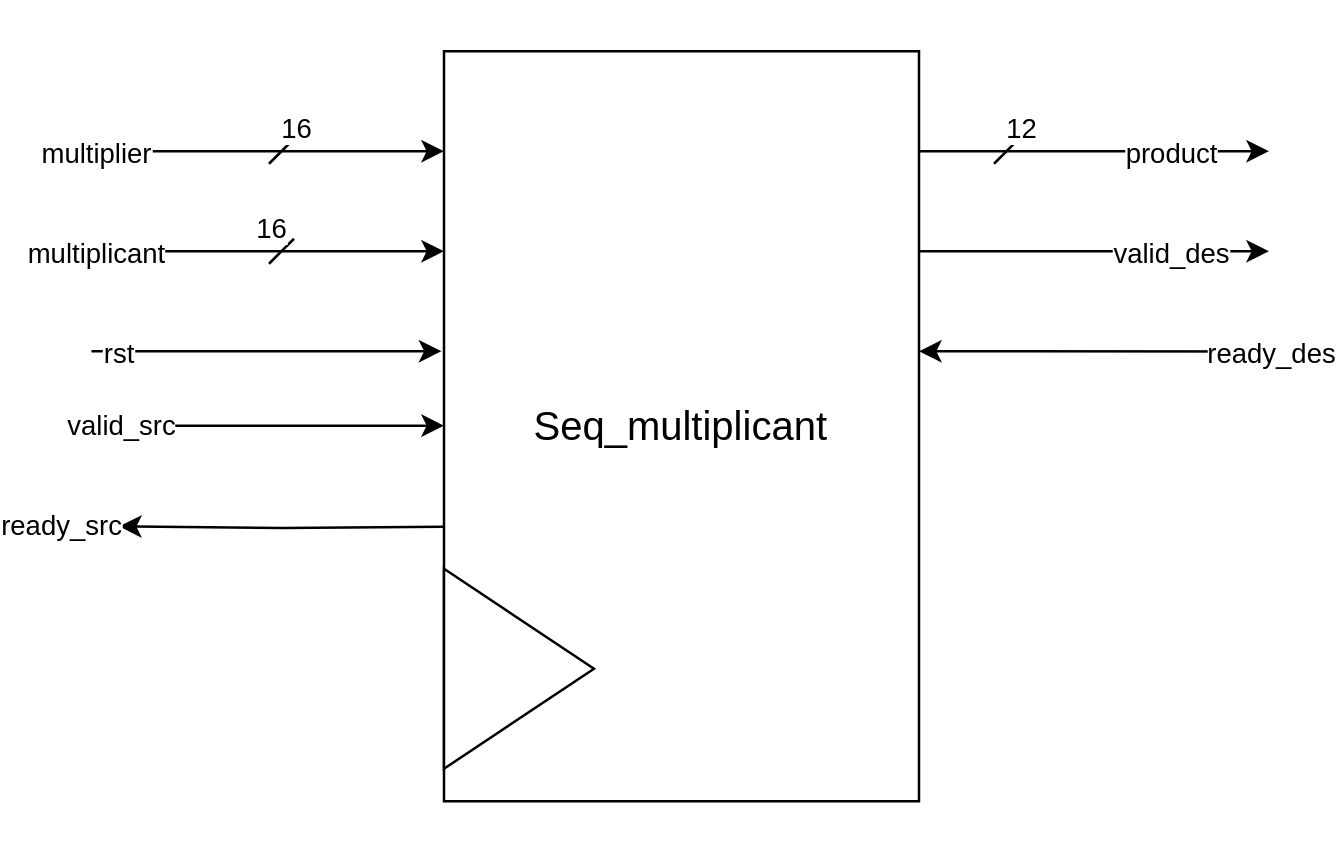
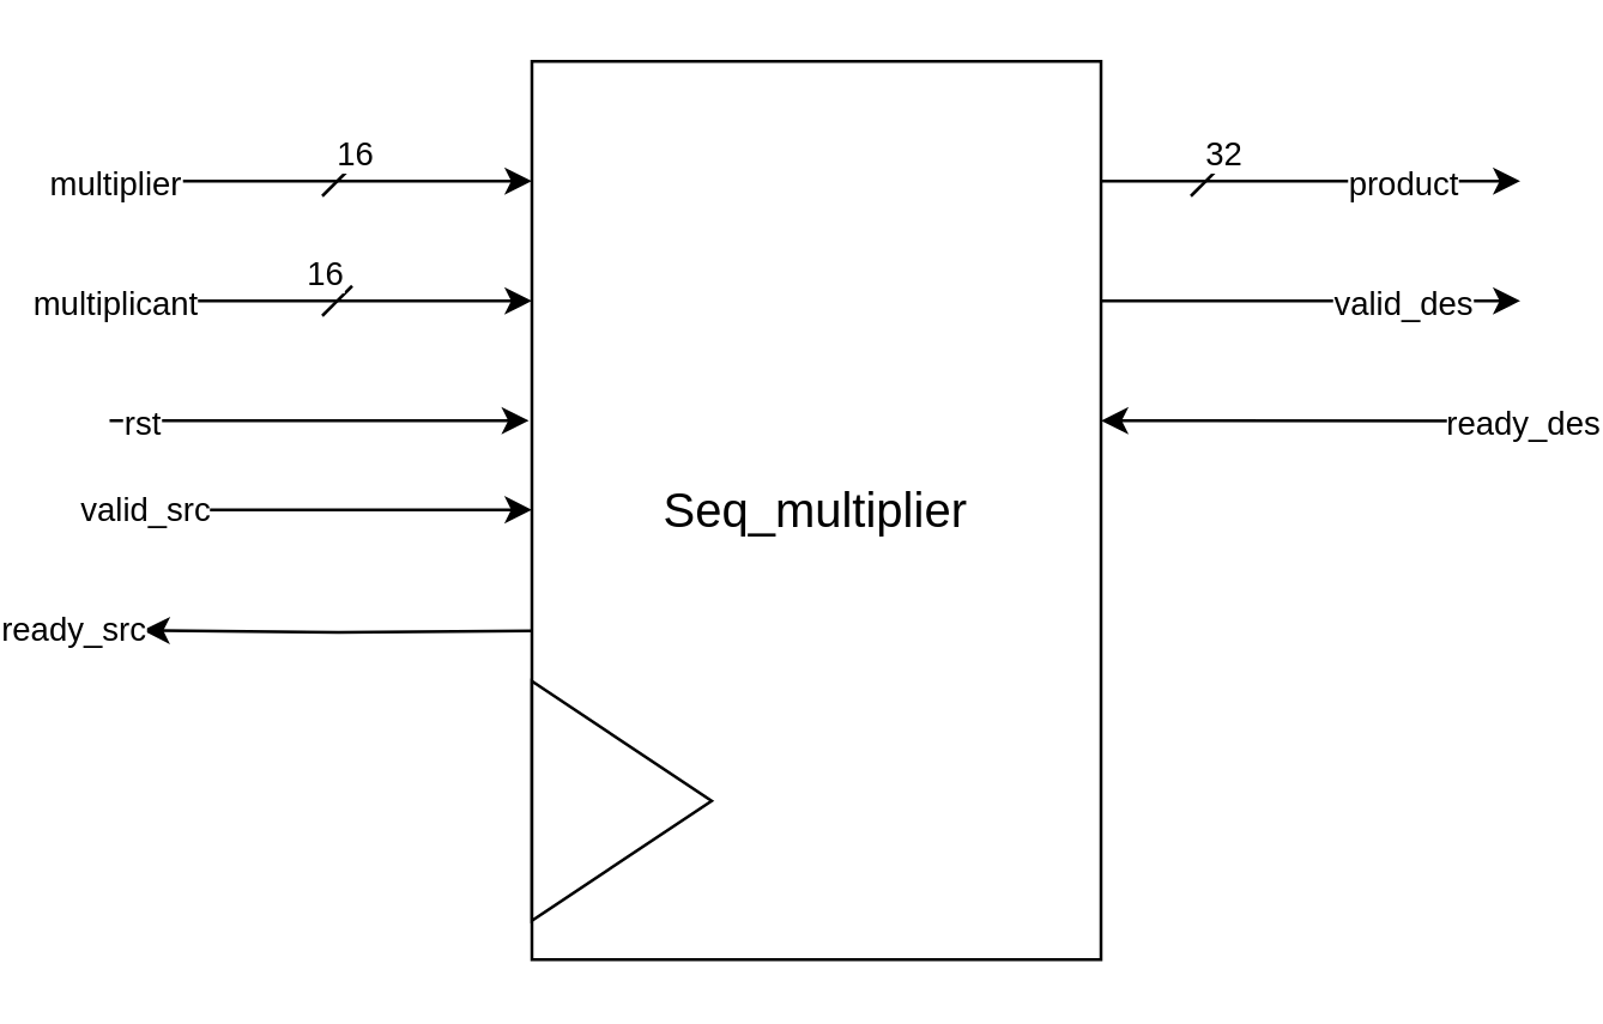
- <mxCell id="21" value="12" style="edgeLabel;resizable=0;html=1;;align=center;verticalAlign=middle;" parent="1" connectable="0" vertex="1"><mxGeometry x="391" y="50" as="geometry" /></mxCell>
+ <mxCell id="21" value="32" style="edgeLabel;resizable=0;html=1;;align=center;verticalAlign=middle;" parent="1" connectable="0" vertex="1"><mxGeometry x="391" y="50" as="geometry" /></mxCell>
- <mxCell id="5" value="&lt;font style=&quot;font-size: 16px;&quot;&gt;Seq_multiplicant&lt;/font&gt;" style="rounded=0;whiteSpace=wrap;html=1;" parent="1" vertex="1"><mxGeometry x="161" y="20" width="190" height="300" as="geometry" /></mxCell>
+ <mxCell id="5" value="&lt;font style=&quot;font-size: 16px;&quot;&gt;Seq_multiplier&lt;/font&gt;" style="rounded=0;whiteSpace=wrap;html=1;" parent="1" vertex="1"><mxGeometry x="161" y="20" width="190" height="300" as="geometry" /></mxCell>
